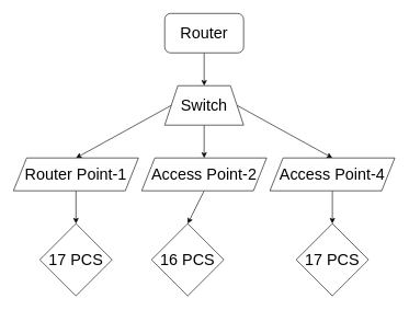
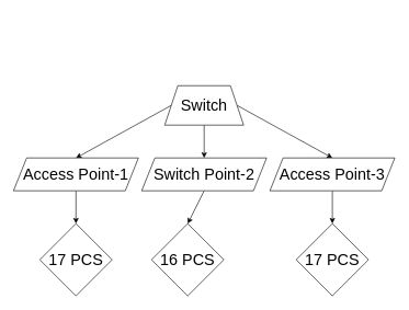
- <mxCell id="3" value="Router" style="rounded=1;whiteSpace=wrap;html=1;fontFamily=Helvetica;fontSize=24;" parent="1" vertex="1"><mxGeometry x="250" y="20" width="120" height="60" as="geometry" /></mxCell>
- <mxCell id="2" style="edgeStyle=none;html=1;entryX=0.5;entryY=0;entryDx=0;entryDy=0;fontFamily=Helvetica;fontSize=24;" parent="1" source="3" target="7" edge="1"><mxGeometry relative="1" as="geometry" /></mxCell>
- <mxCell id="15" value="Router Point-1" style="shape=parallelogram;perimeter=parallelogramPerimeter;whiteSpace=wrap;html=1;fixedSize=1;fontSize=24;" vertex="1" parent="1"><mxGeometry x="20" y="240" width="190" height="50" as="geometry" /></mxCell>
+ <mxCell id="15" value="Access Point-1" style="shape=parallelogram;perimeter=parallelogramPerimeter;whiteSpace=wrap;html=1;fixedSize=1;fontSize=24;" vertex="1" parent="1"><mxGeometry x="20" y="240" width="190" height="50" as="geometry" /></mxCell>
- <mxCell id="14" value="Access Point-2" style="shape=parallelogram;perimeter=parallelogramPerimeter;whiteSpace=wrap;html=1;fixedSize=1;fontSize=24;" vertex="1" parent="1"><mxGeometry x="215" y="240" width="190" height="50" as="geometry" /></mxCell>
+ <mxCell id="14" value="Switch Point-2" style="shape=parallelogram;perimeter=parallelogramPerimeter;whiteSpace=wrap;html=1;fixedSize=1;fontSize=24;" vertex="1" parent="1"><mxGeometry x="215" y="240" width="190" height="50" as="geometry" /></mxCell>
- <mxCell id="16" value="Access Point-4" style="shape=parallelogram;perimeter=parallelogramPerimeter;whiteSpace=wrap;html=1;fixedSize=1;fontSize=24;" vertex="1" parent="1"><mxGeometry x="410" y="240" width="190" height="50" as="geometry" /></mxCell>
+ <mxCell id="16" value="Access Point-3" style="shape=parallelogram;perimeter=parallelogramPerimeter;whiteSpace=wrap;html=1;fixedSize=1;fontSize=24;" vertex="1" parent="1"><mxGeometry x="410" y="240" width="190" height="50" as="geometry" /></mxCell>
